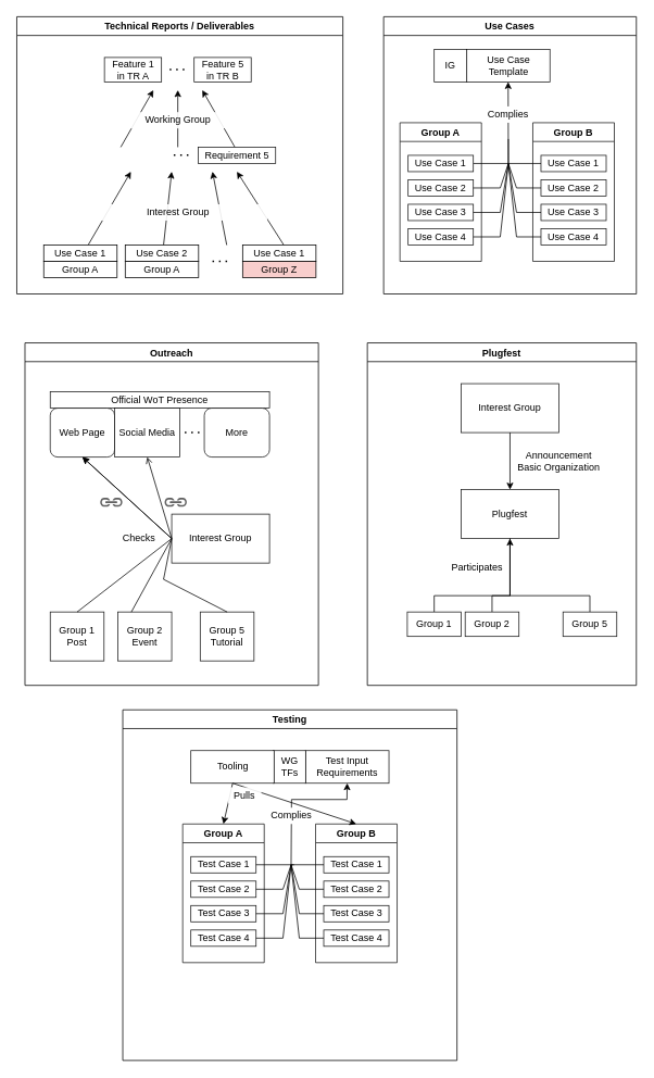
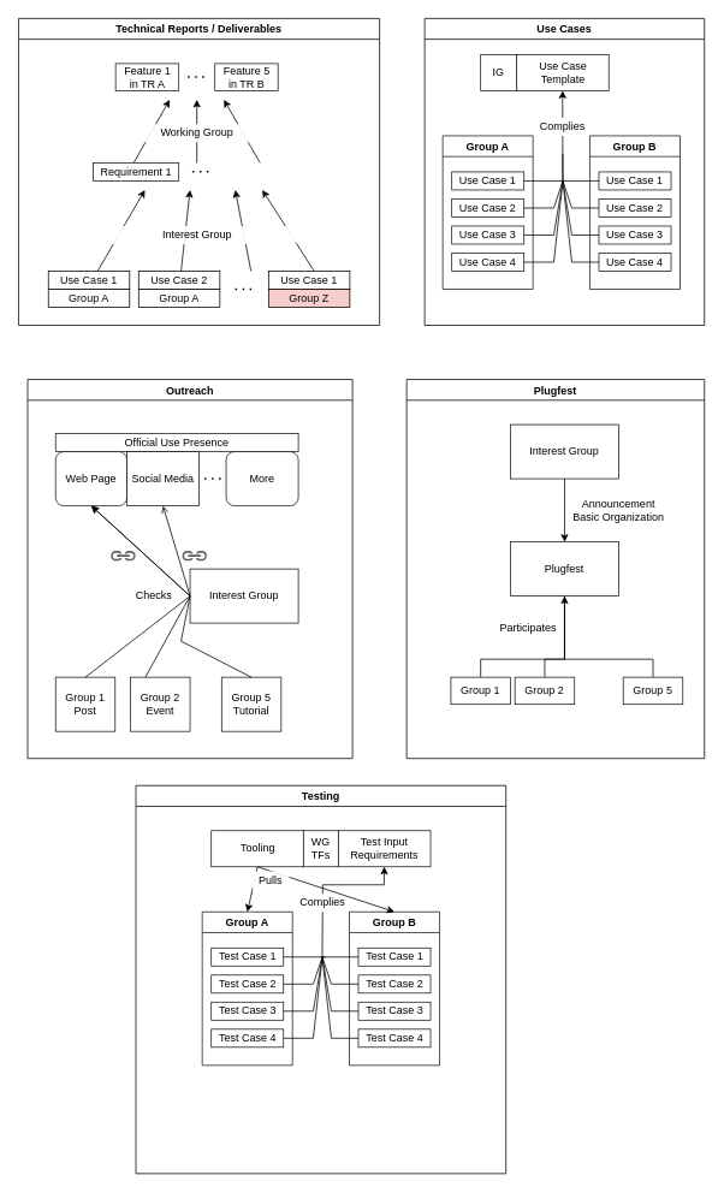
+ <mxCell id="27" value="Requirement 1" style="rounded=0;whiteSpace=wrap;html=1;opacity=90;" parent="26" vertex="1"><mxGeometry width="95" height="20" as="geometry" /></mxCell>
- <mxCell id="28" value="Requirement 5" style="rounded=0;whiteSpace=wrap;html=1;opacity=90;" parent="26" vertex="1"><mxGeometry x="140" width="95" height="20" as="geometry" /></mxCell>
- <mxCell id="31" value="Official WoT Presence" style="rounded=0;whiteSpace=wrap;html=1;fillColor=default;opacity=90;" parent="30" vertex="1"><mxGeometry x="31" y="60" width="269" height="20" as="geometry" /></mxCell>
+ <mxCell id="31" value="Official Use Presence" style="rounded=0;whiteSpace=wrap;html=1;fillColor=default;opacity=90;" parent="30" vertex="1"><mxGeometry x="31" y="60" width="269" height="20" as="geometry" /></mxCell>
